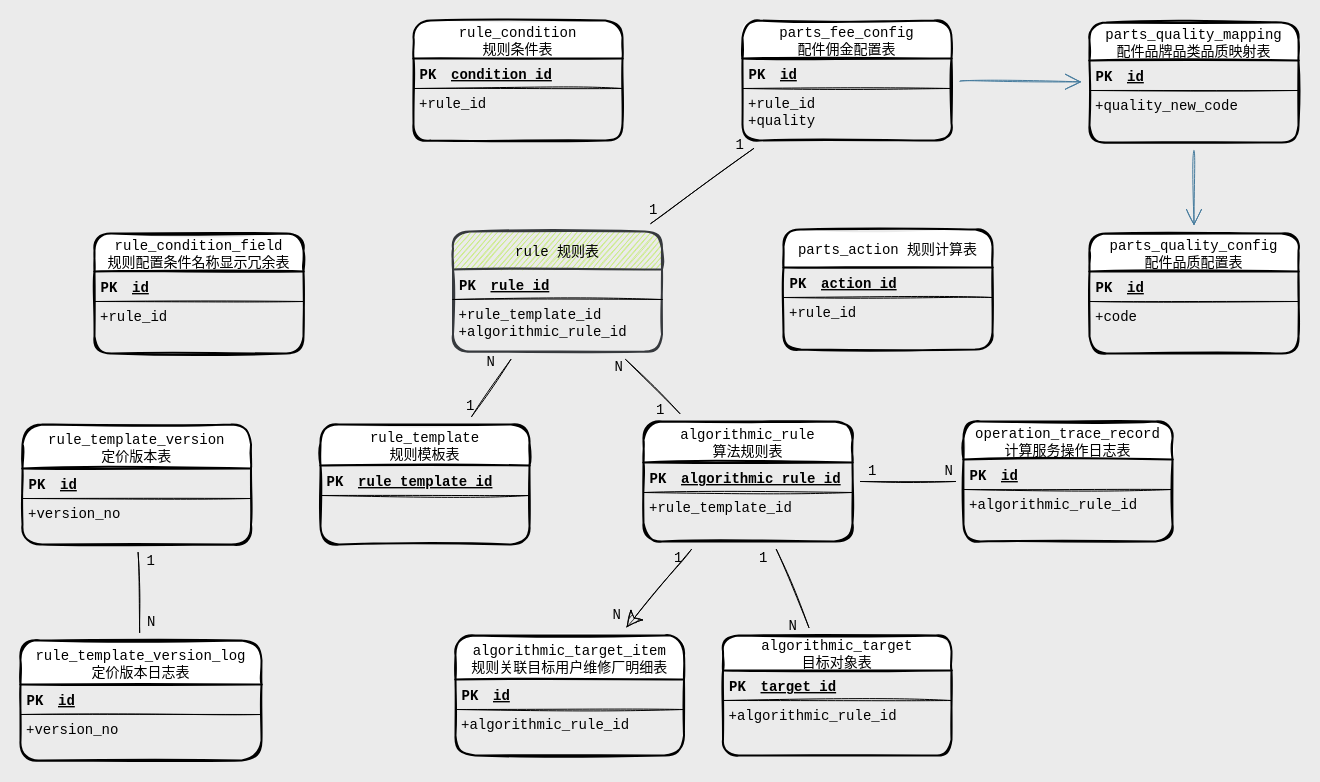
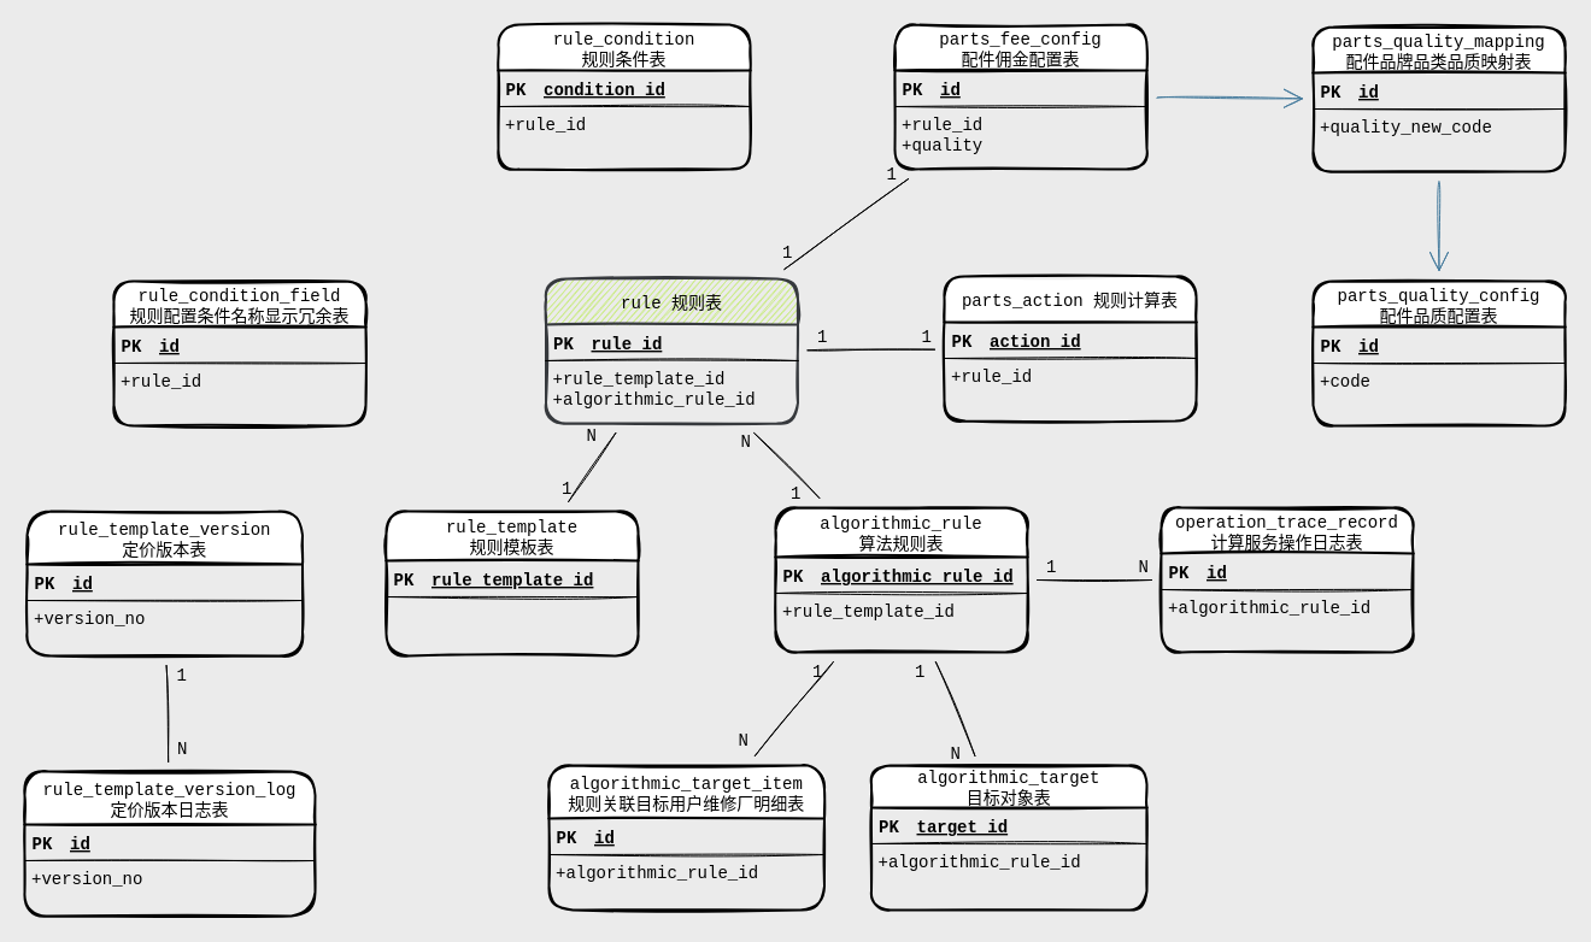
+ <mxCell id="35" value="" style="endArrow=none;html=1;rounded=0;sketch=1;hachureGap=4;fontFamily=Courier New;fontSize=14;startSize=14;endSize=14;sourcePerimeterSpacing=8;targetPerimeterSpacing=8;" parent="1" source="20" target="26" edge="1"><mxGeometry relative="1" as="geometry"><mxPoint x="347.407" y="460" as="sourcePoint" /><mxPoint x="437.593" y="371" as="targetPoint" /></mxGeometry></mxCell>
+ <mxCell id="36" value="1" style="resizable=0;html=1;align=left;verticalAlign=bottom;sketch=1;hachureGap=4;fontFamily=Courier New;fontSize=14;" parent="35" connectable="0" vertex="1"><mxGeometry x="-1" relative="1" as="geometry"><mxPoint x="6" as="offset" /></mxGeometry></mxCell>
+ <mxCell id="37" value="1" style="resizable=0;html=1;align=right;verticalAlign=bottom;sketch=1;hachureGap=4;fontFamily=Courier New;fontSize=14;" parent="35" connectable="0" vertex="1"><mxGeometry x="1" relative="1" as="geometry"><mxPoint x="-2" as="offset" /></mxGeometry></mxCell>
- <mxCell id="70" value="" style="endArrow=classic;html=1;rounded=0;sketch=1;hachureGap=4;fontFamily=Courier New;fontSize=14;startSize=14;endSize=14;sourcePerimeterSpacing=8;targetPerimeterSpacing=8;" parent="1" source="2" target="14" edge="1"><mxGeometry relative="1" as="geometry"><mxPoint x="648.997" y="567" as="sourcePoint" /><mxPoint x="706.313" y="642" as="targetPoint" /></mxGeometry></mxCell>
+ <mxCell id="70" value="" style="endArrow=none;html=1;rounded=0;sketch=1;hachureGap=4;fontFamily=Courier New;fontSize=14;startSize=14;endSize=14;sourcePerimeterSpacing=8;targetPerimeterSpacing=8;" parent="1" source="2" target="14" edge="1"><mxGeometry relative="1" as="geometry"><mxPoint x="648.997" y="567" as="sourcePoint" /><mxPoint x="706.313" y="642" as="targetPoint" /></mxGeometry></mxCell>
